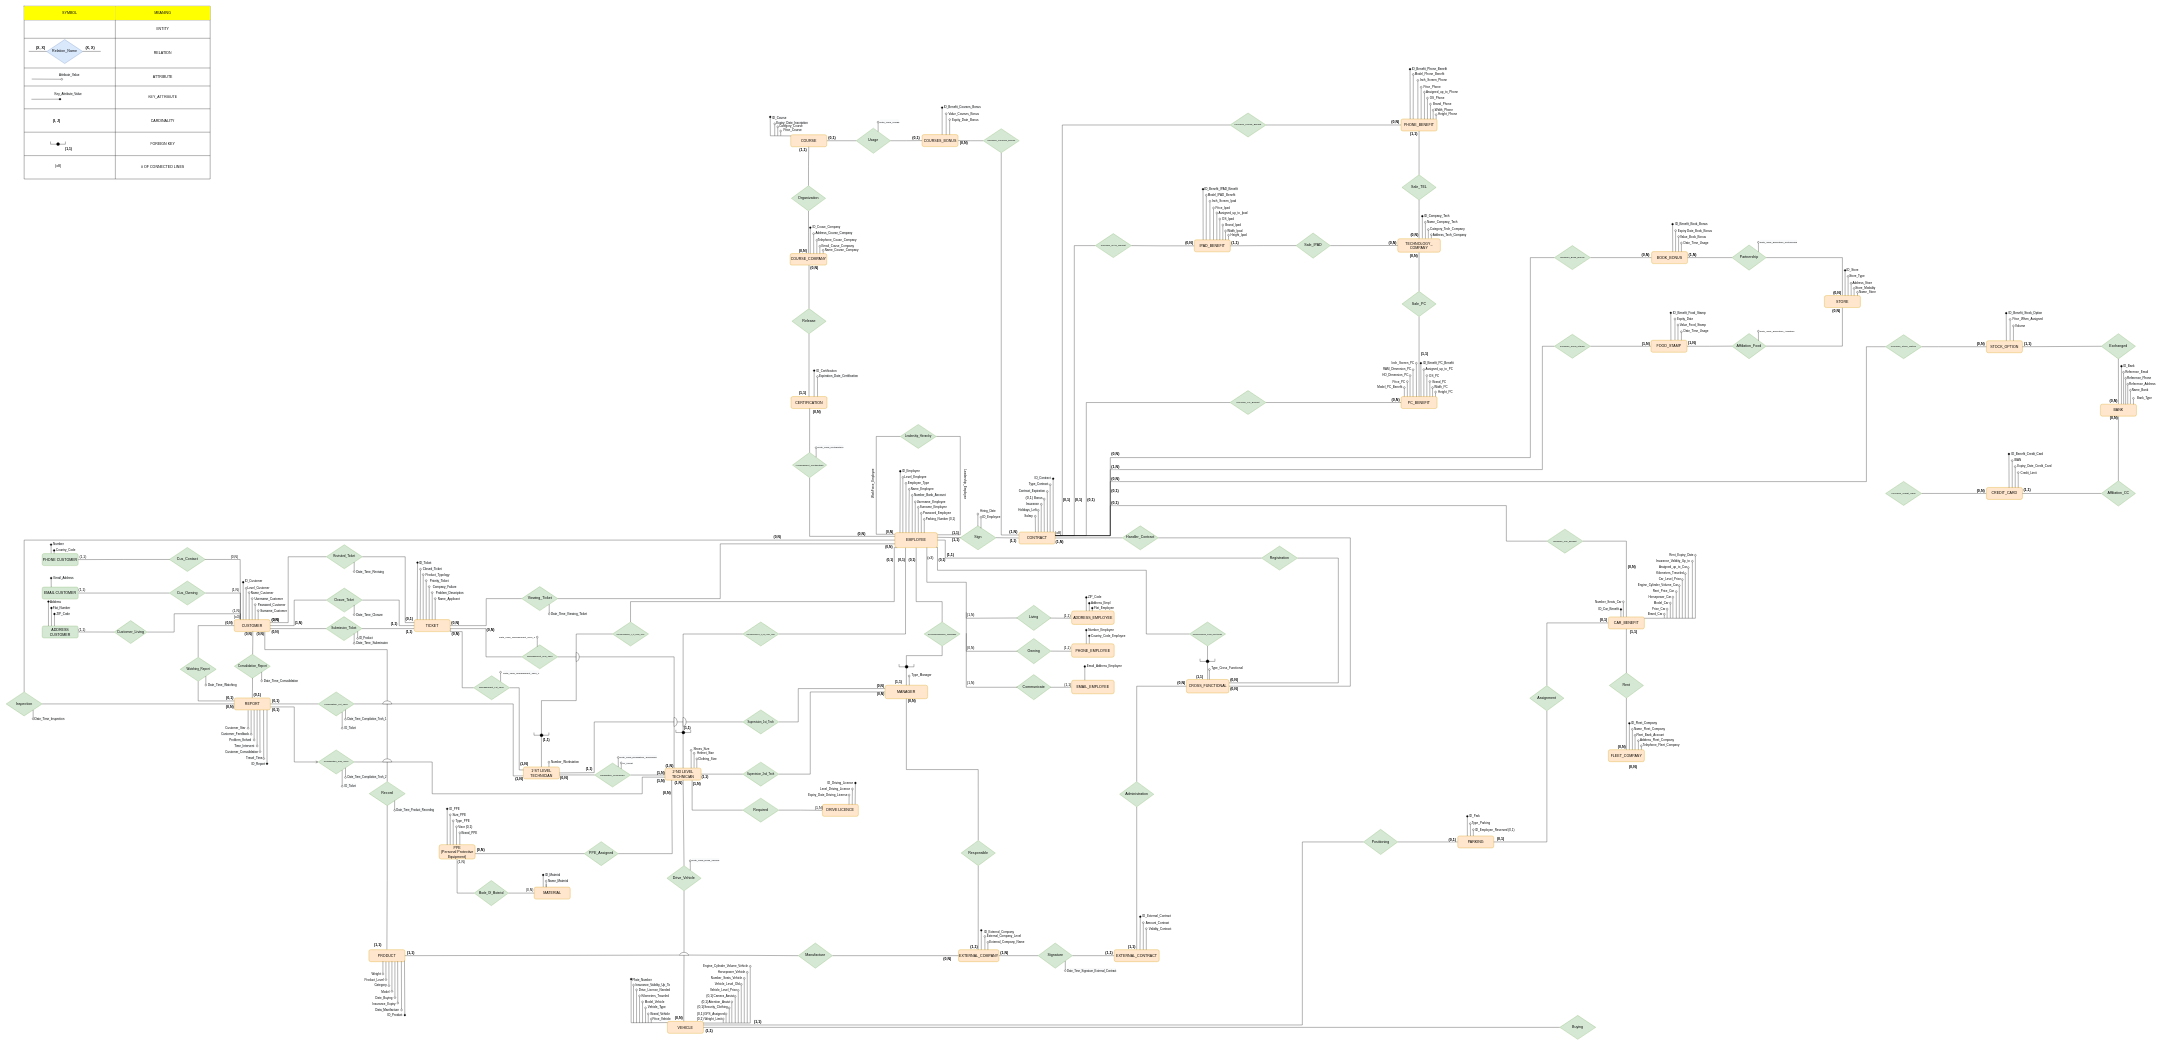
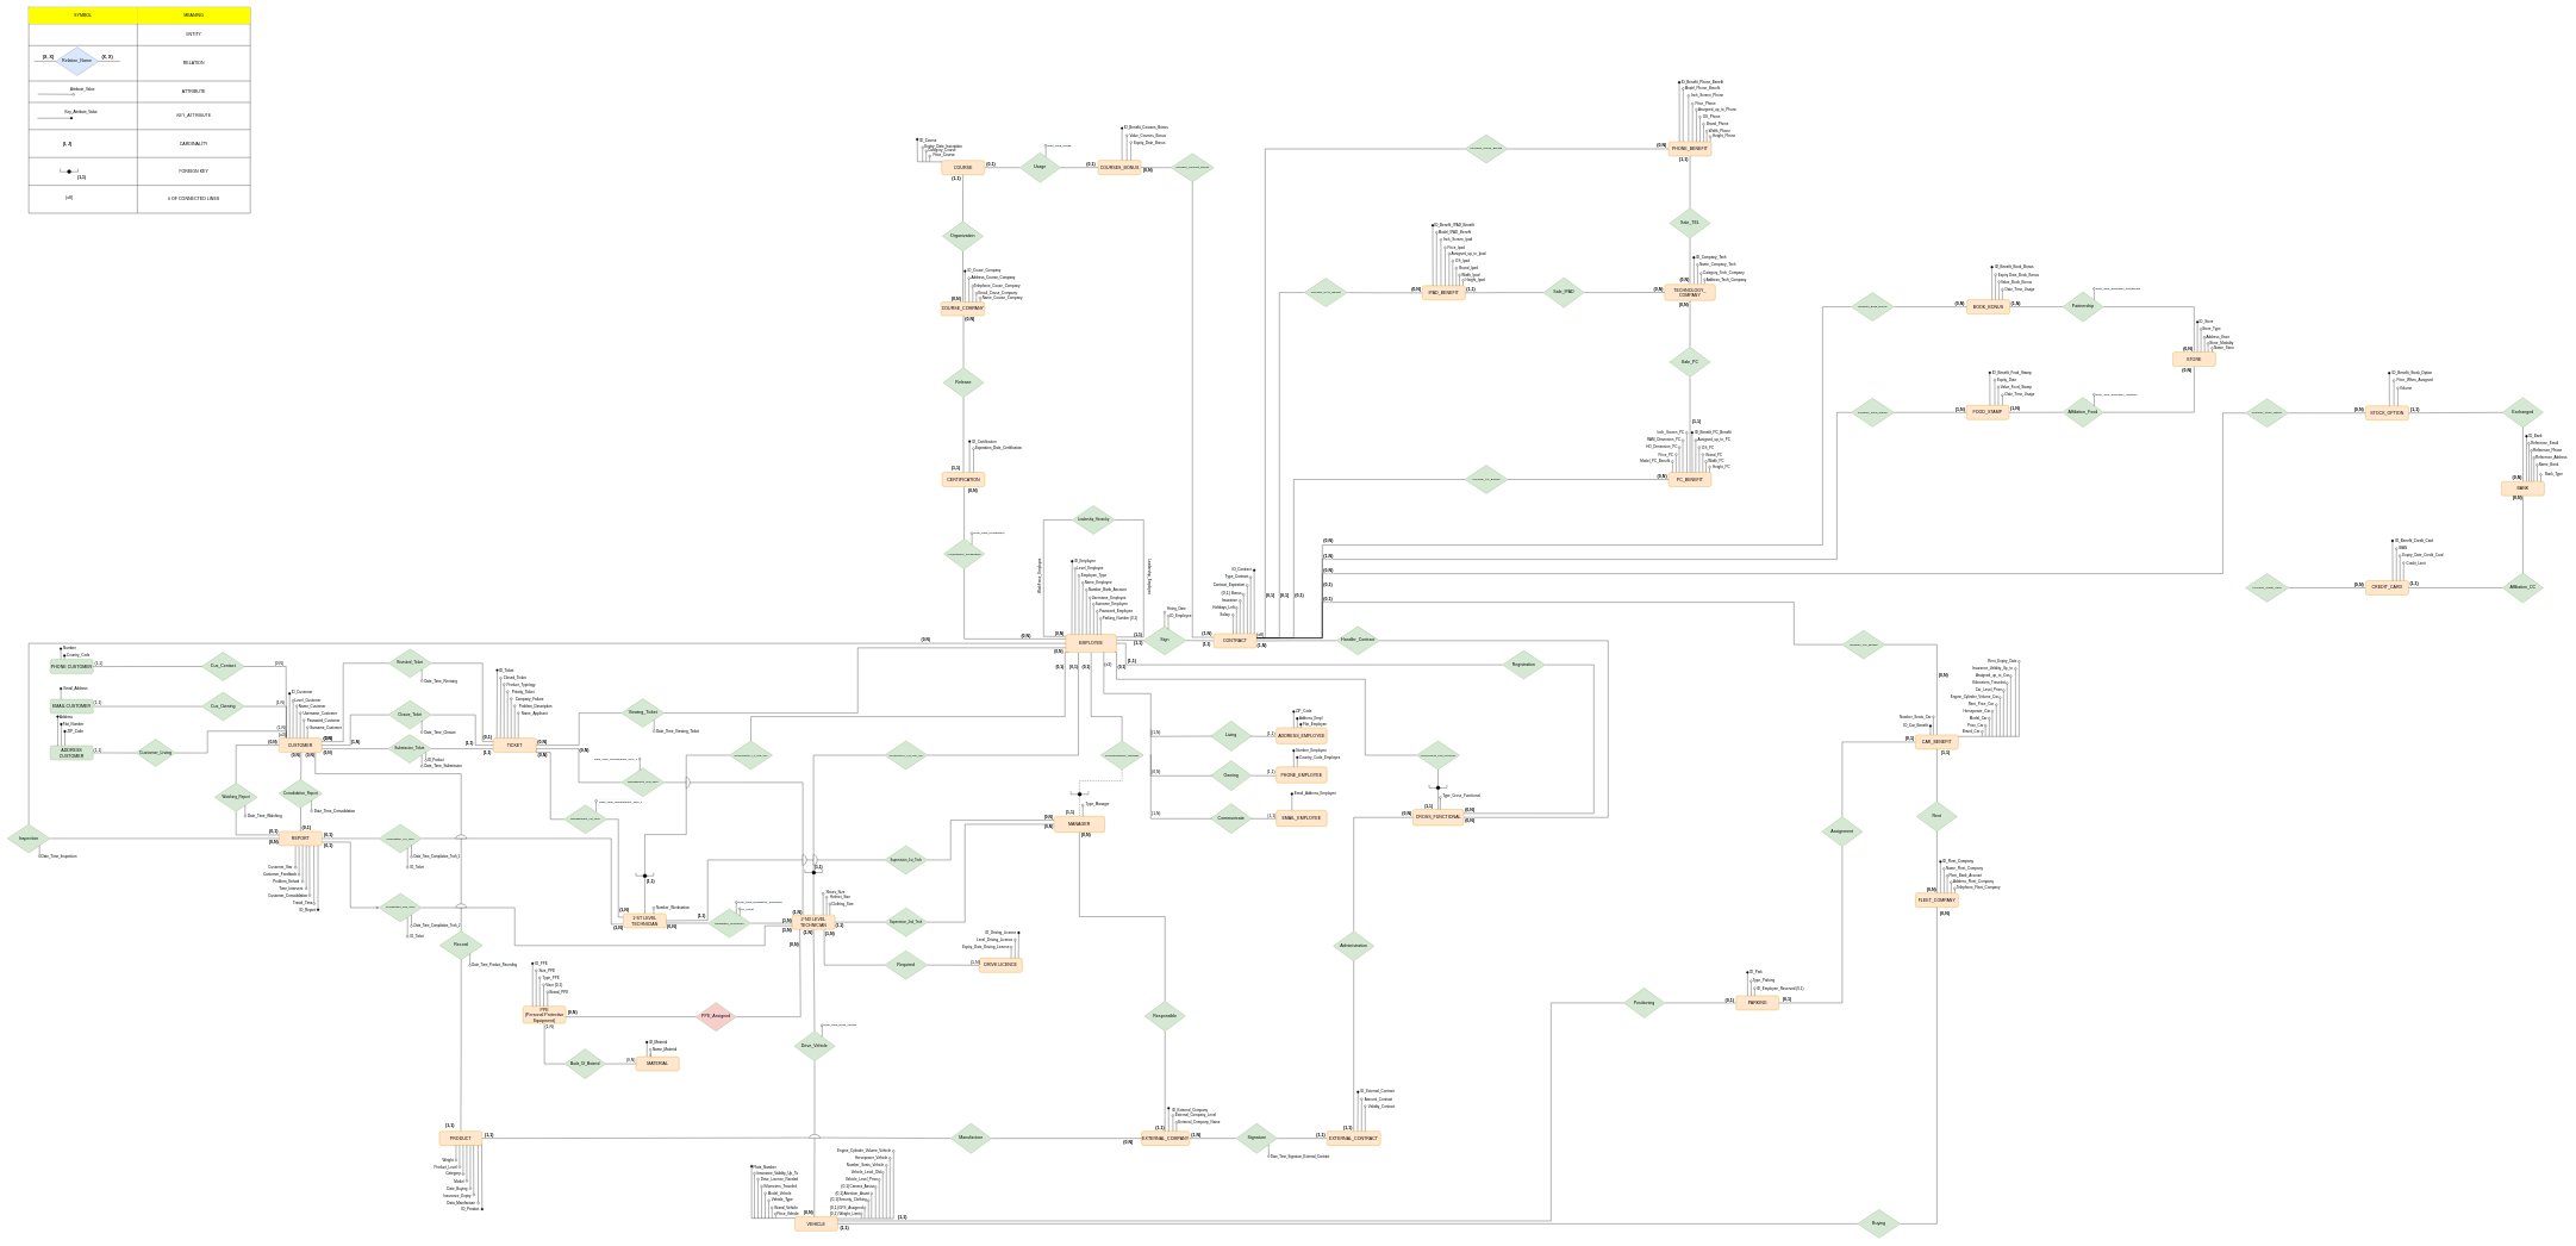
- <mxCell id="521" style="edgeStyle=orthogonalEdgeStyle;rounded=0;orthogonalLoop=1;jettySize=auto;html=1;exitX=0.5;exitY=1;exitDx=0;exitDy=0;entryX=0.5;entryY=0;entryDx=0;entryDy=0;fontSize=6;endArrow=none;endFill=0;" parent="1" source="522" target="47" edge="1"><mxGeometry relative="1" as="geometry"><Array as="points"><mxPoint x="3140" y="2184.5" /><mxPoint x="3020" y="2184.5" /></Array></mxGeometry></mxCell>
+ <mxCell id="521" style="edgeStyle=orthogonalEdgeStyle;rounded=0;orthogonalLoop=1;jettySize=auto;html=1;exitX=0.5;exitY=1;exitDx=0;exitDy=0;entryX=0.5;entryY=0;entryDx=0;entryDy=0;fontSize=6;endArrow=none;endFill=0;dashed=1;" parent="1" source="522" target="47" edge="1"><mxGeometry relative="1" as="geometry"><Array as="points"><mxPoint x="3140" y="2184.5" /><mxPoint x="3020" y="2184.5" /></Array></mxGeometry></mxCell>
- <mxCell id="284" value="PPE_Assigned" style="rhombus;whiteSpace=wrap;html=1;shadow=0;fontFamily=Helvetica;fontSize=12;align=center;strokeWidth=1;spacing=6;spacingTop=-4;fillColor=#d5e8d4;strokeColor=#82b366;" parent="1" vertex="1"><mxGeometry x="1946.65" y="2804.5" width="113.35" height="80" as="geometry" /></mxCell>
+ <mxCell id="284" value="PPE_Assigned" style="rhombus;whiteSpace=wrap;html=1;shadow=0;fontFamily=Helvetica;fontSize=12;align=center;strokeWidth=1;spacing=6;spacingTop=-4;fillColor=#f8cecc;strokeColor=#82b366;" parent="1" vertex="1"><mxGeometry x="1946.65" y="2804.5" width="113.35" height="80" as="geometry" /></mxCell>
+ <mxCell id="233" style="edgeStyle=orthogonalEdgeStyle;rounded=0;orthogonalLoop=1;jettySize=auto;html=1;exitX=1;exitY=0.5;exitDx=0;exitDy=0;entryX=0.5;entryY=1;entryDx=0;entryDy=0;endArrow=none;endFill=0;" parent="1" source="234" target="198" edge="1"><mxGeometry relative="1" as="geometry"><Array as="points"><mxPoint x="5420" y="3423.5" /></Array><mxPoint x="4548" y="1698.5" as="targetPoint" /></mxGeometry></mxCell>
